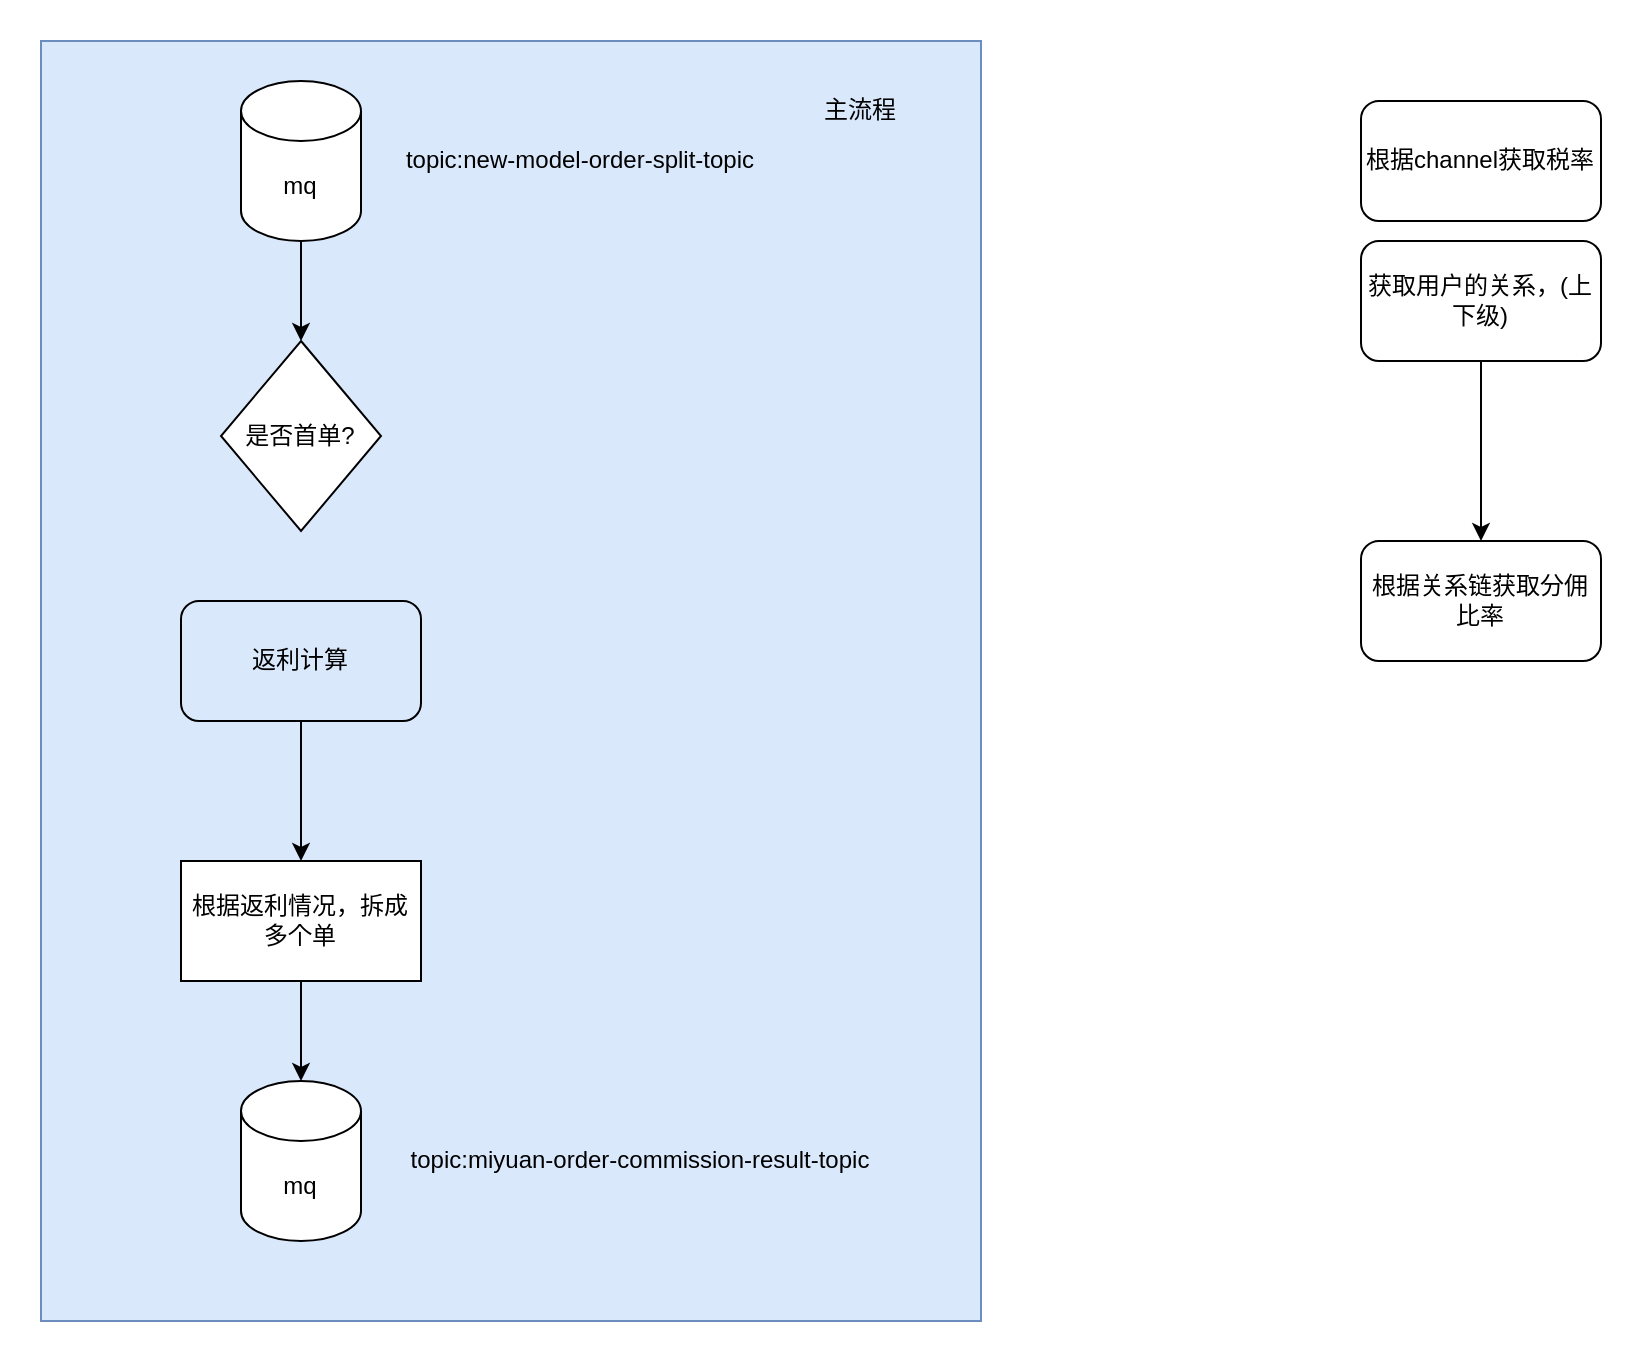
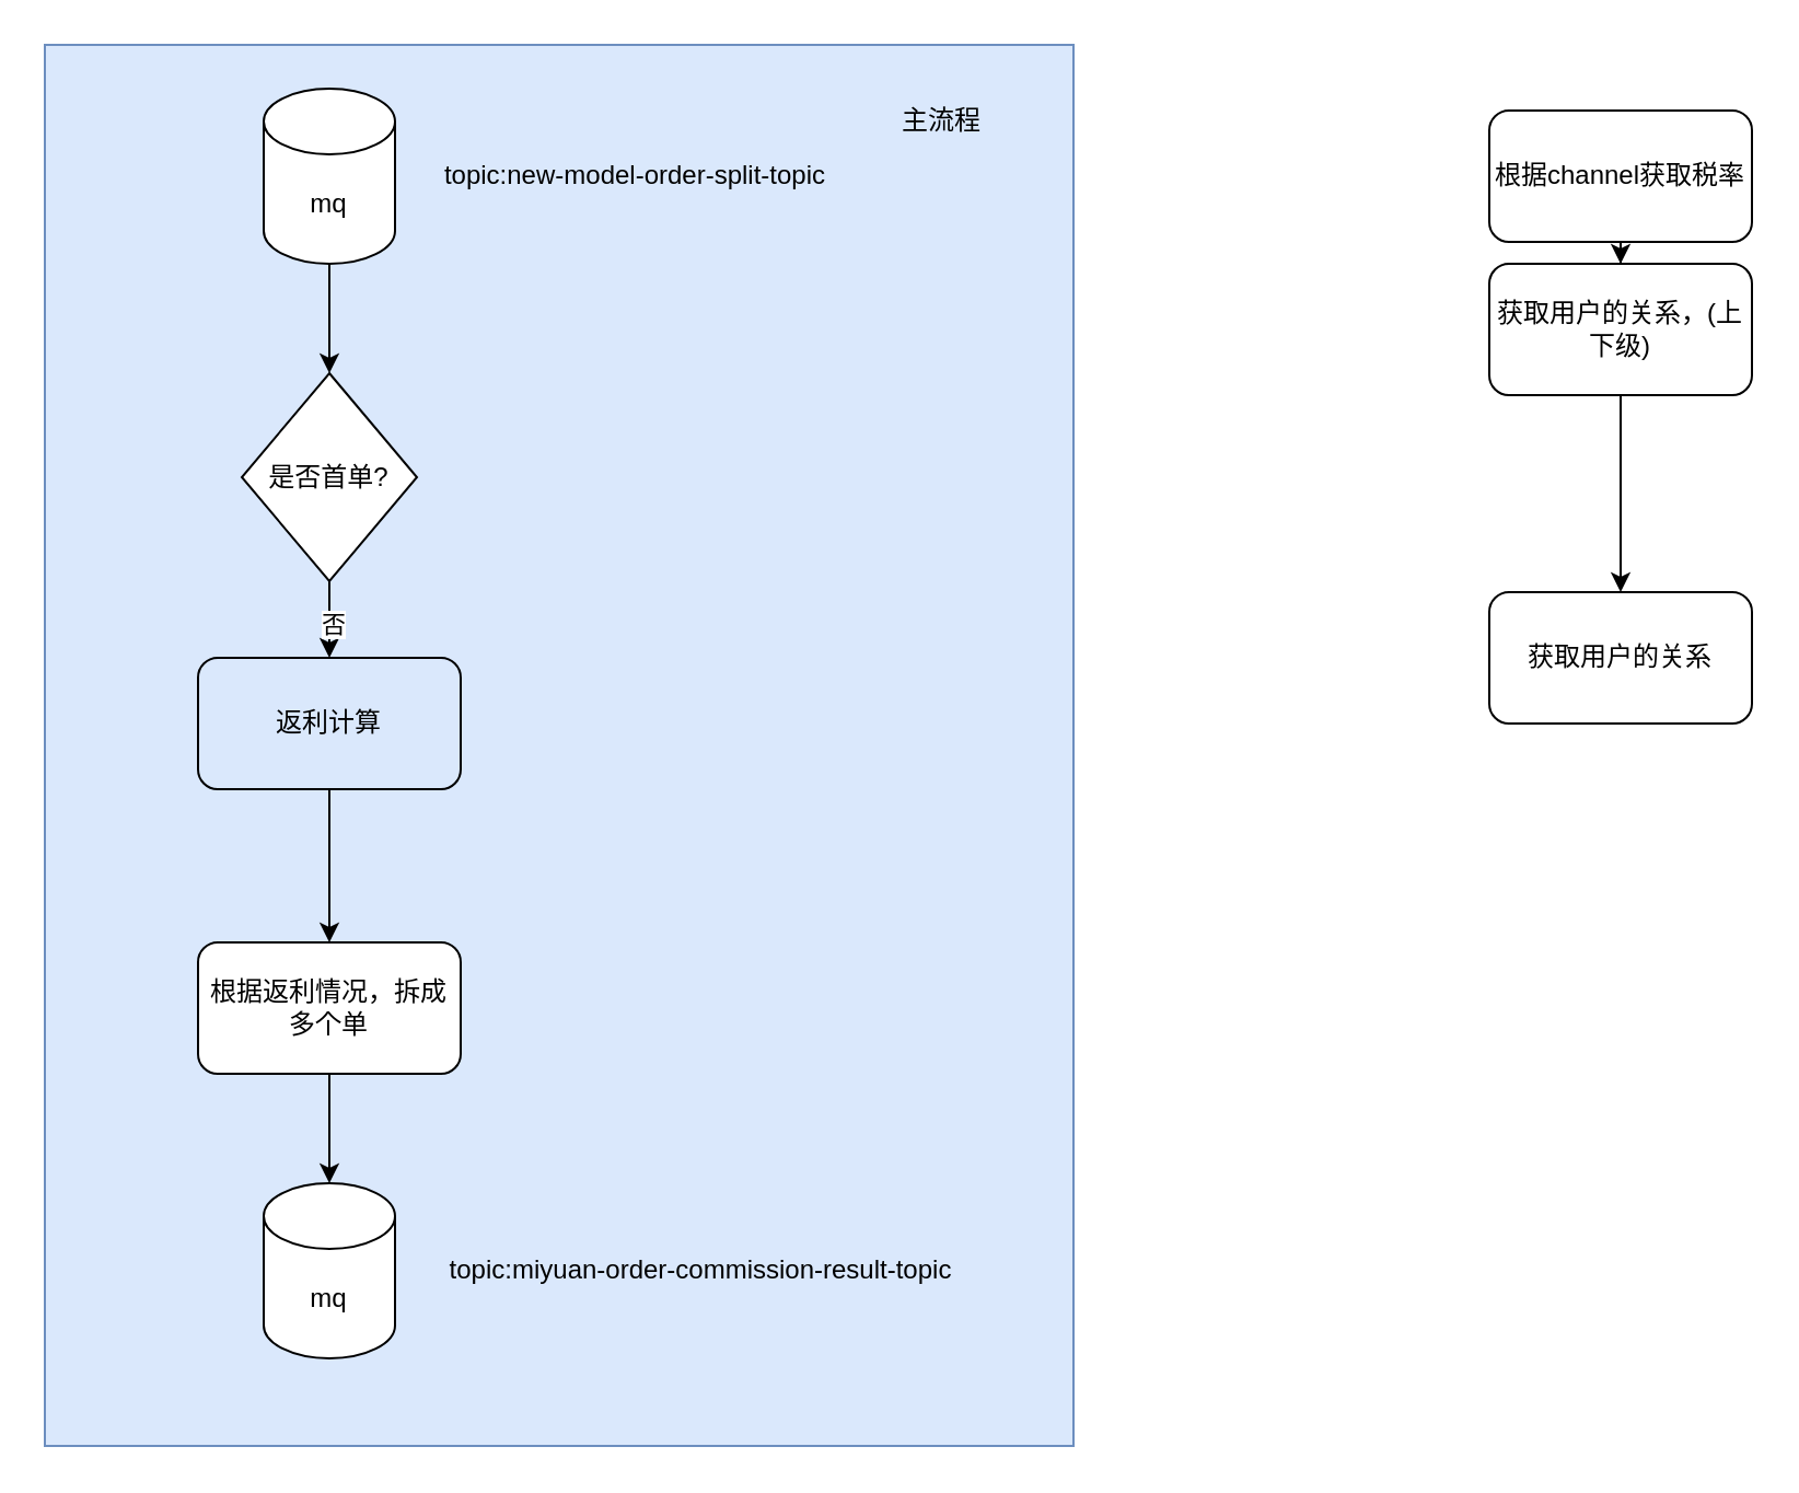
+ <mxCell id="16" style="edgeStyle=orthogonalEdgeStyle;rounded=0;orthogonalLoop=1;jettySize=auto;html=1;exitX=0.5;exitY=1;exitDx=0;exitDy=0;" edge="1" parent="1" source="17" target="19"><mxGeometry relative="1" as="geometry" /></mxCell>
+ <mxCell id="6" style="edgeStyle=orthogonalEdgeStyle;rounded=0;orthogonalLoop=1;jettySize=auto;html=1;exitX=0.5;exitY=1;exitDx=0;exitDy=0;" edge="1" parent="1" source="8" target="10"><mxGeometry relative="1" as="geometry" /></mxCell>
+ <mxCell id="7" value="否" style="edgeLabel;html=1;align=center;verticalAlign=middle;resizable=0;points=[];" vertex="1" connectable="0" parent="6"><mxGeometry x="-0.08" y="-1" relative="1" as="geometry"><mxPoint as="offset" /></mxGeometry></mxCell>
- <mxCell id="20" value="根据关系链获取分佣比率" style="rounded=1;whiteSpace=wrap;html=1;" vertex="1" parent="1"><mxGeometry x="680" y="270" width="120" height="60" as="geometry" /></mxCell>
+ <mxCell id="20" value="获取用户的关系" style="rounded=1;whiteSpace=wrap;html=1;" vertex="1" parent="1"><mxGeometry x="680" y="270" width="120" height="60" as="geometry" /></mxCell>
- <mxCell id="11" value="根据返利情况，拆成多个单" style="whiteSpace=wrap;html=1;rounded=0;" vertex="1" parent="1"><mxGeometry x="90" y="430" width="120" height="60" as="geometry" /></mxCell>
+ <mxCell id="11" value="根据返利情况，拆成多个单" style="rounded=1;whiteSpace=wrap;html=1;" vertex="1" parent="1"><mxGeometry x="90" y="430" width="120" height="60" as="geometry" /></mxCell>
